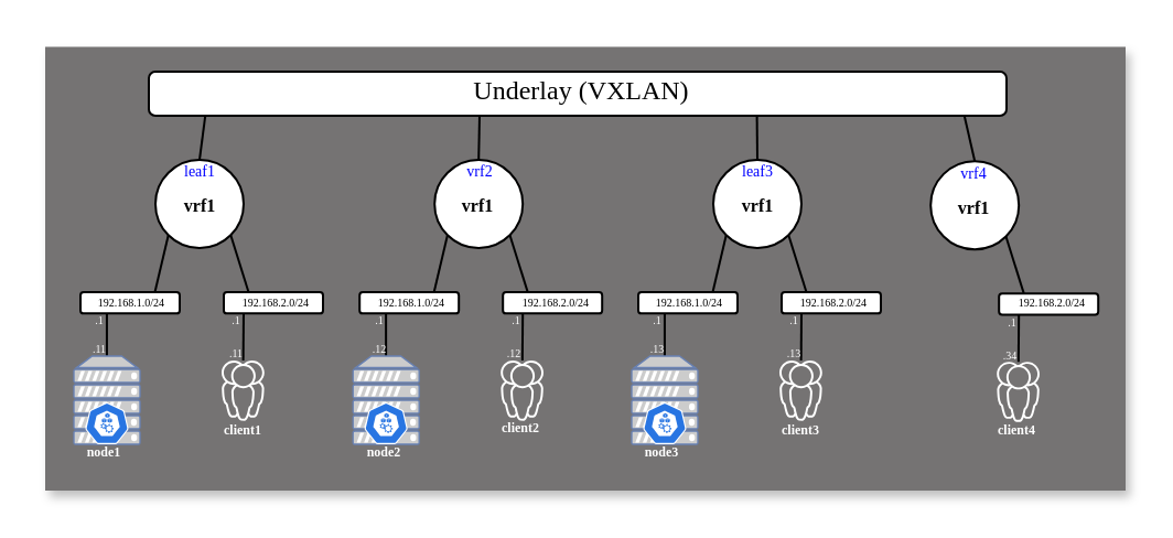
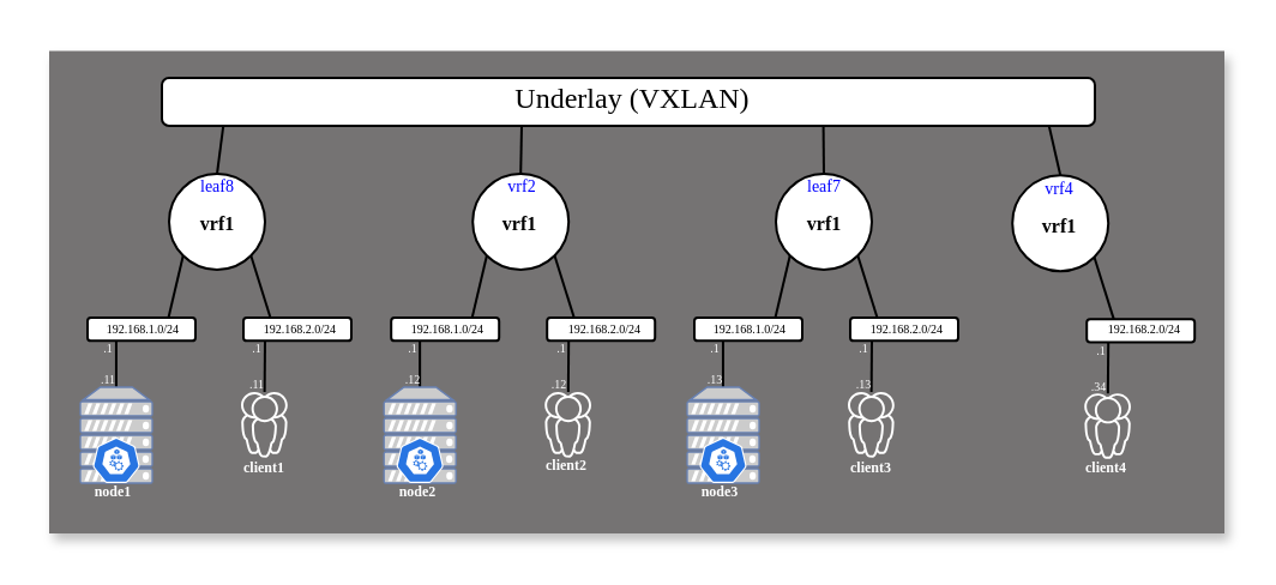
- <mxCell id="23" value="&lt;font color=&quot;#0000ff&quot; style=&quot;font-size: 7px;&quot; data-font-src=&quot;https://fonts.googleapis.com/css?family=Google+Sans&quot;&gt;leaf1&lt;/font&gt;" style="text;strokeColor=none;align=center;fillColor=none;html=1;verticalAlign=middle;whiteSpace=wrap;rounded=0;fontSize=5;fontFamily=Google Sans;fontSource=https%3A%2F%2Ffonts.googleapis.com%2Fcss%3Ffamily%3DGoogle%2BSans;" parent="1" vertex="1"><mxGeometry x="64.5" y="72.58" width="51" height="10" as="geometry" /></mxCell>
+ <mxCell id="23" value="&lt;font color=&quot;#0000ff&quot; style=&quot;font-size: 7px;&quot; data-font-src=&quot;https://fonts.googleapis.com/css?family=Google+Sans&quot;&gt;leaf8&lt;/font&gt;" style="text;strokeColor=none;align=center;fillColor=none;html=1;verticalAlign=middle;whiteSpace=wrap;rounded=0;fontSize=5;fontFamily=Google Sans;fontSource=https%3A%2F%2Ffonts.googleapis.com%2Fcss%3Ffamily%3DGoogle%2BSans;" parent="1" vertex="1"><mxGeometry x="64.5" y="72.58" width="51" height="10" as="geometry" /></mxCell>
- <mxCell id="63" value="&lt;font color=&quot;#0000ff&quot; style=&quot;font-size: 7px;&quot; data-font-src=&quot;https://fonts.googleapis.com/css?family=Google+Sans&quot;&gt;leaf3&lt;/font&gt;" style="text;strokeColor=none;align=center;fillColor=none;html=1;verticalAlign=middle;whiteSpace=wrap;rounded=0;fontSize=5;fontFamily=Google Sans;fontSource=https%3A%2F%2Ffonts.googleapis.com%2Fcss%3Ffamily%3DGoogle%2BSans;" parent="1" vertex="1"><mxGeometry x="318" y="72.58" width="51" height="10" as="geometry" /></mxCell>
+ <mxCell id="63" value="&lt;font color=&quot;#0000ff&quot; style=&quot;font-size: 7px;&quot; data-font-src=&quot;https://fonts.googleapis.com/css?family=Google+Sans&quot;&gt;leaf7&lt;/font&gt;" style="text;strokeColor=none;align=center;fillColor=none;html=1;verticalAlign=middle;whiteSpace=wrap;rounded=0;fontSize=5;fontFamily=Google Sans;fontSource=https%3A%2F%2Ffonts.googleapis.com%2Fcss%3Ffamily%3DGoogle%2BSans;" parent="1" vertex="1"><mxGeometry x="318" y="72.58" width="51" height="10" as="geometry" /></mxCell>
